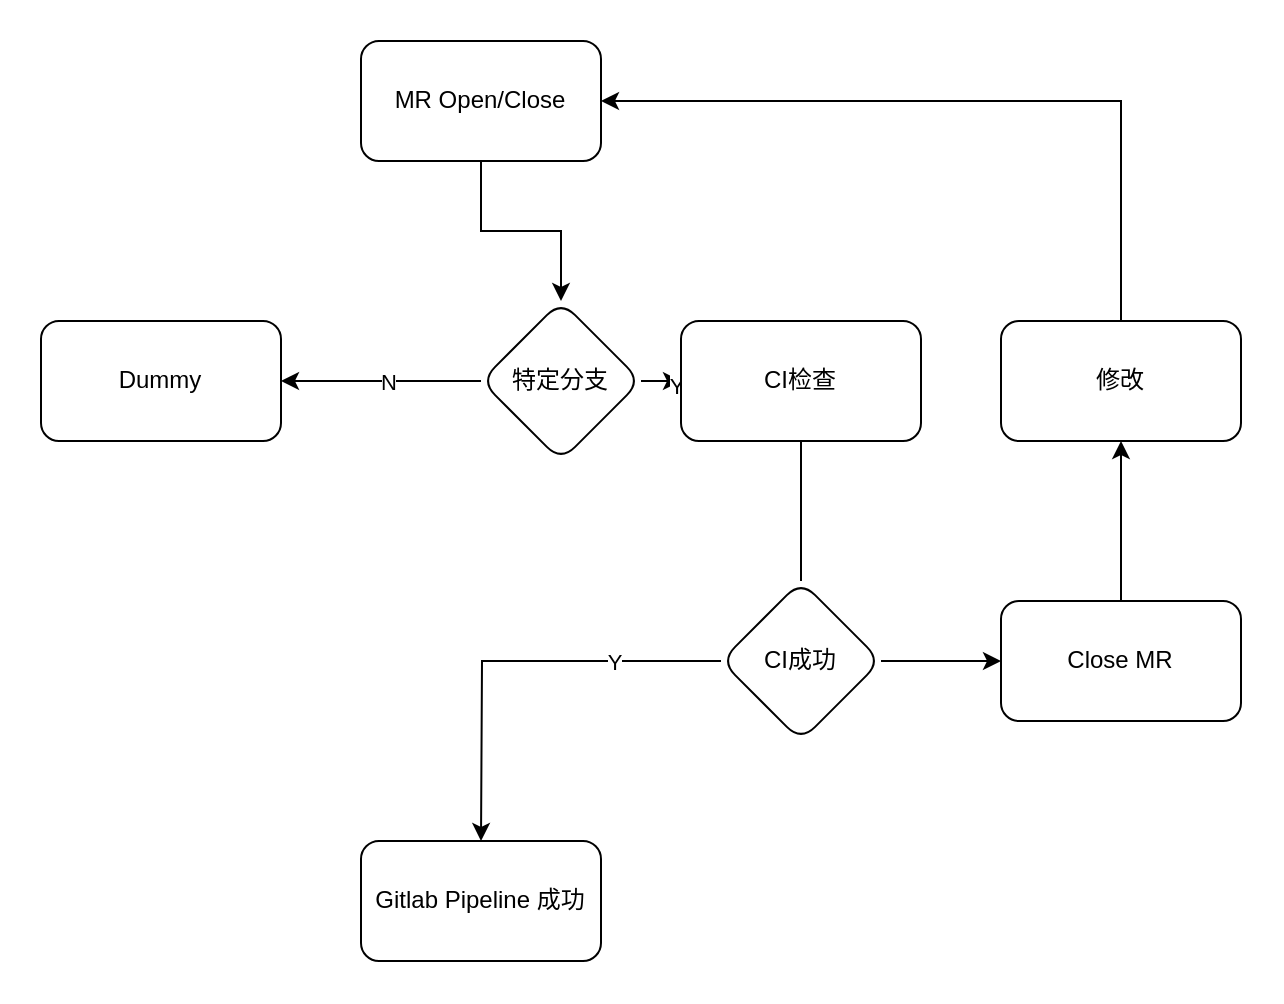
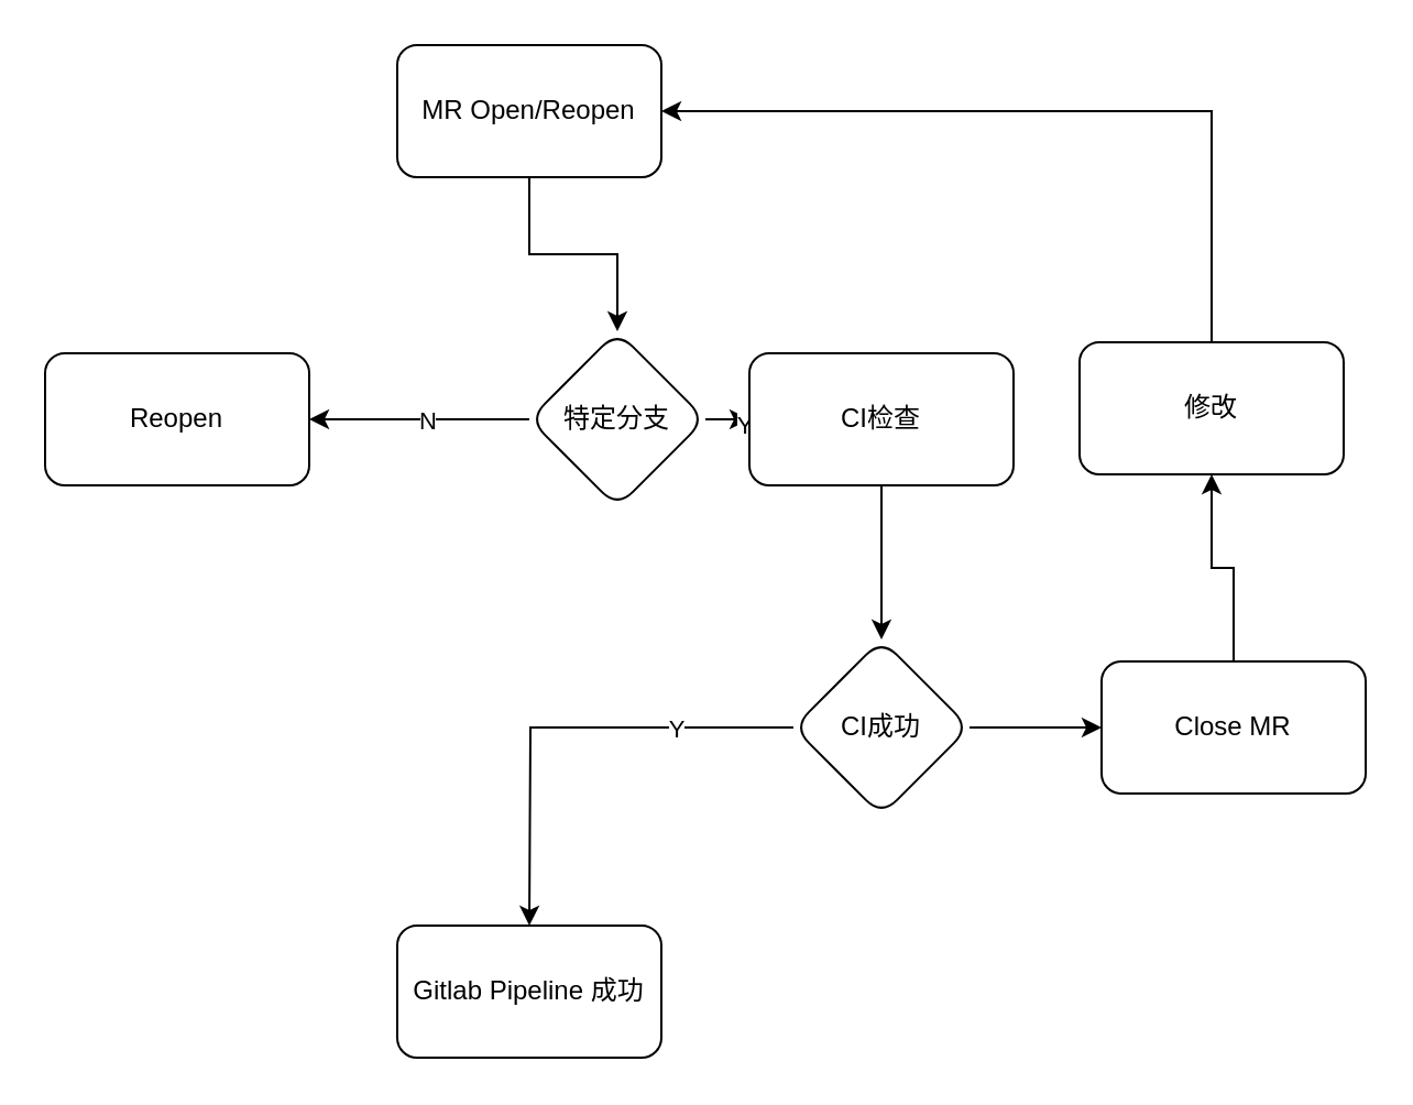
- <mxCell id="3" value="MR Open/Close" style="rounded=1;whiteSpace=wrap;html=1;" vertex="1" parent="1"><mxGeometry x="180" y="20" width="120" height="60" as="geometry" /></mxCell>
+ <mxCell id="3" value="MR Open/Reopen" style="rounded=1;whiteSpace=wrap;html=1;" vertex="1" parent="1"><mxGeometry x="180" y="20" width="120" height="60" as="geometry" /></mxCell>
- <mxCell id="11" value="Dummy" style="whiteSpace=wrap;html=1;rounded=1;" vertex="1" parent="1"><mxGeometry x="20" y="160" width="120" height="60" as="geometry" /></mxCell>
+ <mxCell id="11" value="Reopen" style="whiteSpace=wrap;html=1;rounded=1;" vertex="1" parent="1"><mxGeometry x="20" y="160" width="120" height="60" as="geometry" /></mxCell>
- <mxCell id="20" value="修改" style="whiteSpace=wrap;html=1;rounded=1;" vertex="1" parent="1"><mxGeometry x="500" y="160" width="120" height="60" as="geometry" /></mxCell>
+ <mxCell id="20" value="修改" style="whiteSpace=wrap;html=1;rounded=1;" vertex="1" parent="1"><mxGeometry x="490" y="155" width="120" height="60" as="geometry" /></mxCell>
- <mxCell id="9" value="" style="edgeStyle=orthogonalEdgeStyle;rounded=0;orthogonalLoop=1;jettySize=auto;html=1;endArrow=none;" edge="1" parent="1" source="10" target="16"><mxGeometry relative="1" as="geometry" /></mxCell>
+ <mxCell id="9" value="" style="edgeStyle=orthogonalEdgeStyle;rounded=0;orthogonalLoop=1;jettySize=auto;html=1;" edge="1" parent="1" source="10" target="16"><mxGeometry relative="1" as="geometry" /></mxCell>
